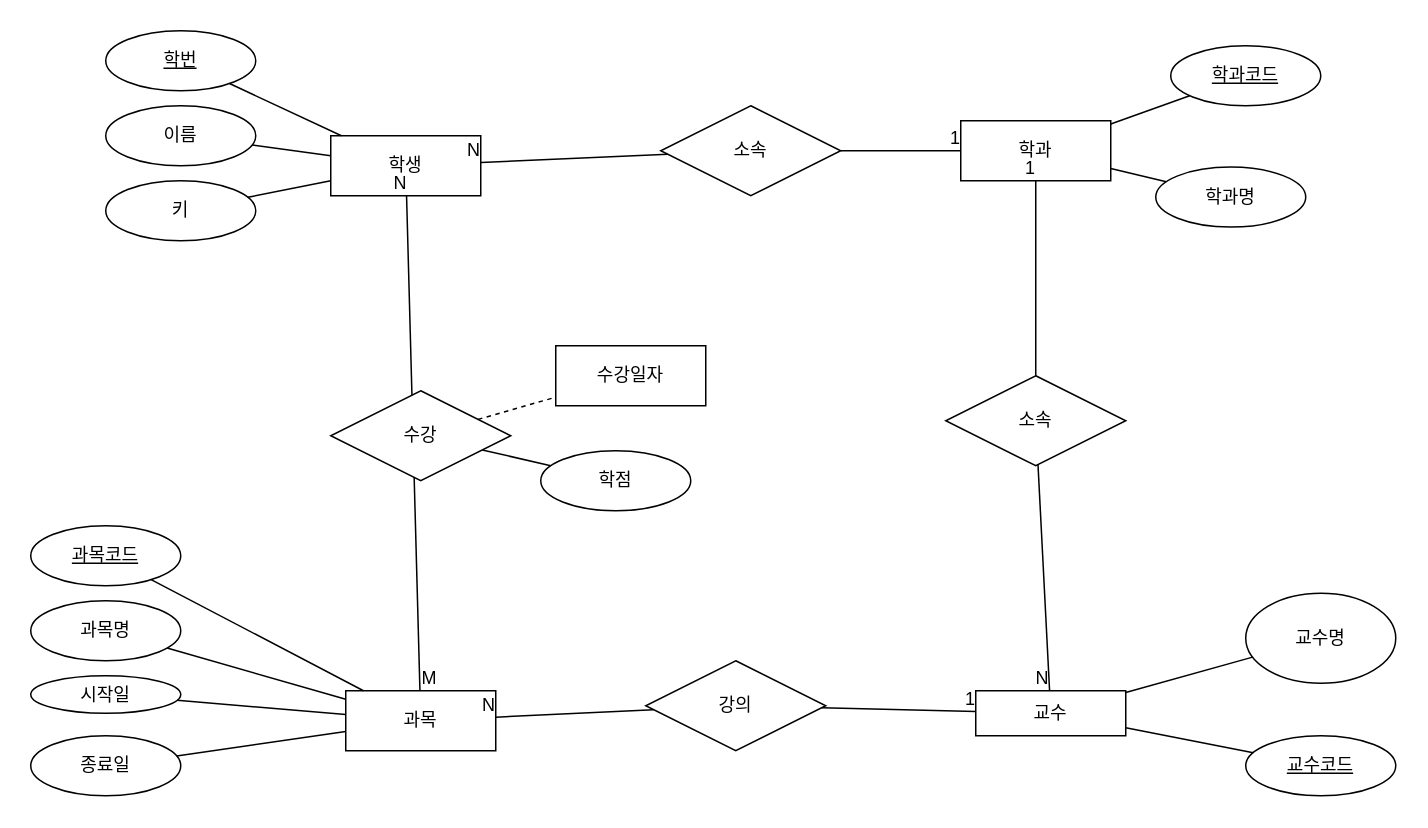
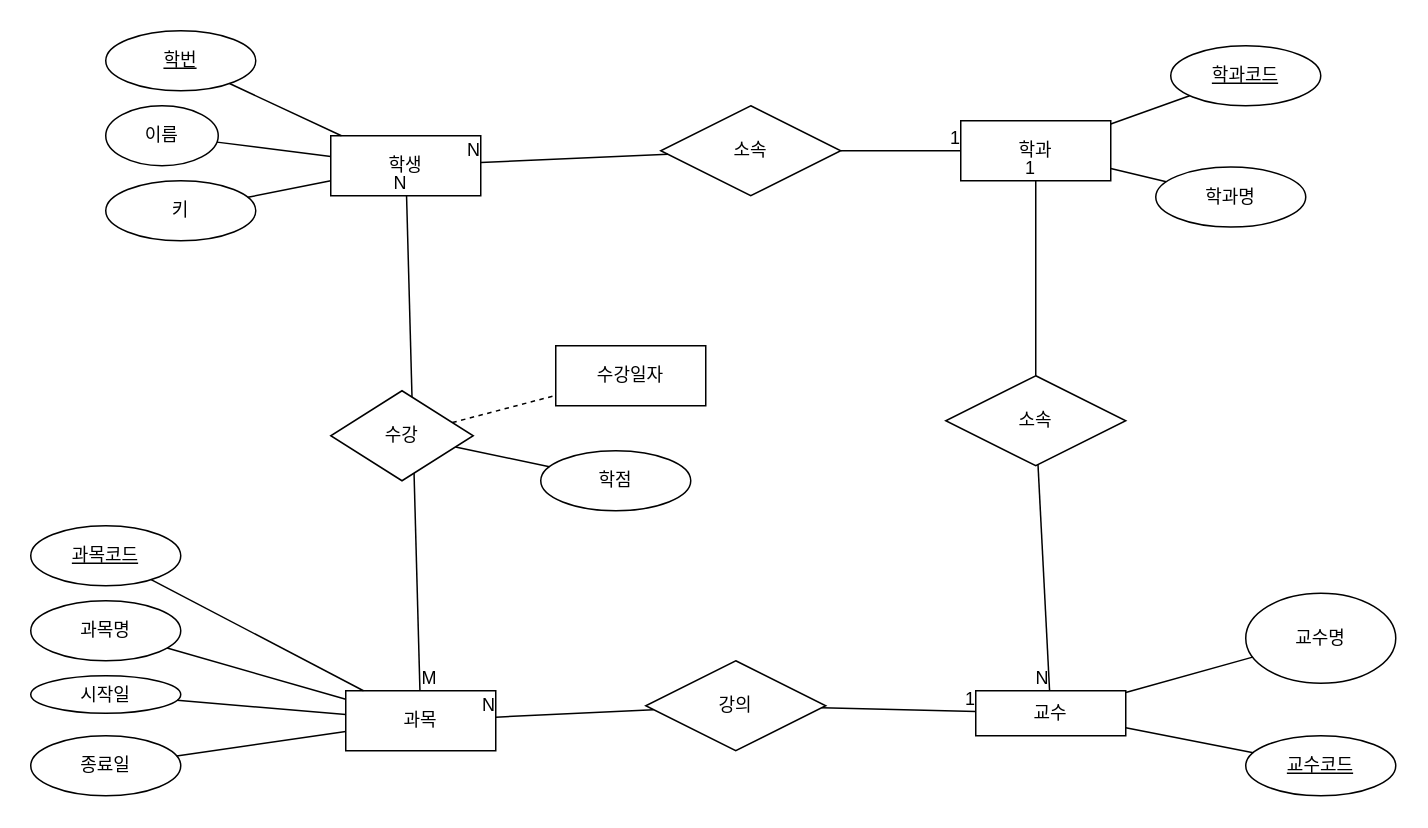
- <mxCell id="10" value="이름" style="ellipse;whiteSpace=wrap;html=1;align=center;" parent="1" vertex="1"><mxGeometry x="70" y="70" width="100" height="40" as="geometry" /></mxCell>
+ <mxCell id="10" value="이름" style="ellipse;whiteSpace=wrap;html=1;align=center;" parent="1" vertex="1"><mxGeometry x="70" y="70" width="75" height="40" as="geometry" /></mxCell>
- <mxCell id="50" value="수강" style="shape=rhombus;perimeter=rhombusPerimeter;whiteSpace=wrap;html=1;align=center;" parent="1" vertex="1"><mxGeometry x="220" y="260" width="120" height="60" as="geometry" /></mxCell>
+ <mxCell id="50" value="수강" style="shape=rhombus;perimeter=rhombusPerimeter;whiteSpace=wrap;html=1;align=center;" parent="1" vertex="1"><mxGeometry x="220" y="260" width="95" height="60" as="geometry" /></mxCell>
